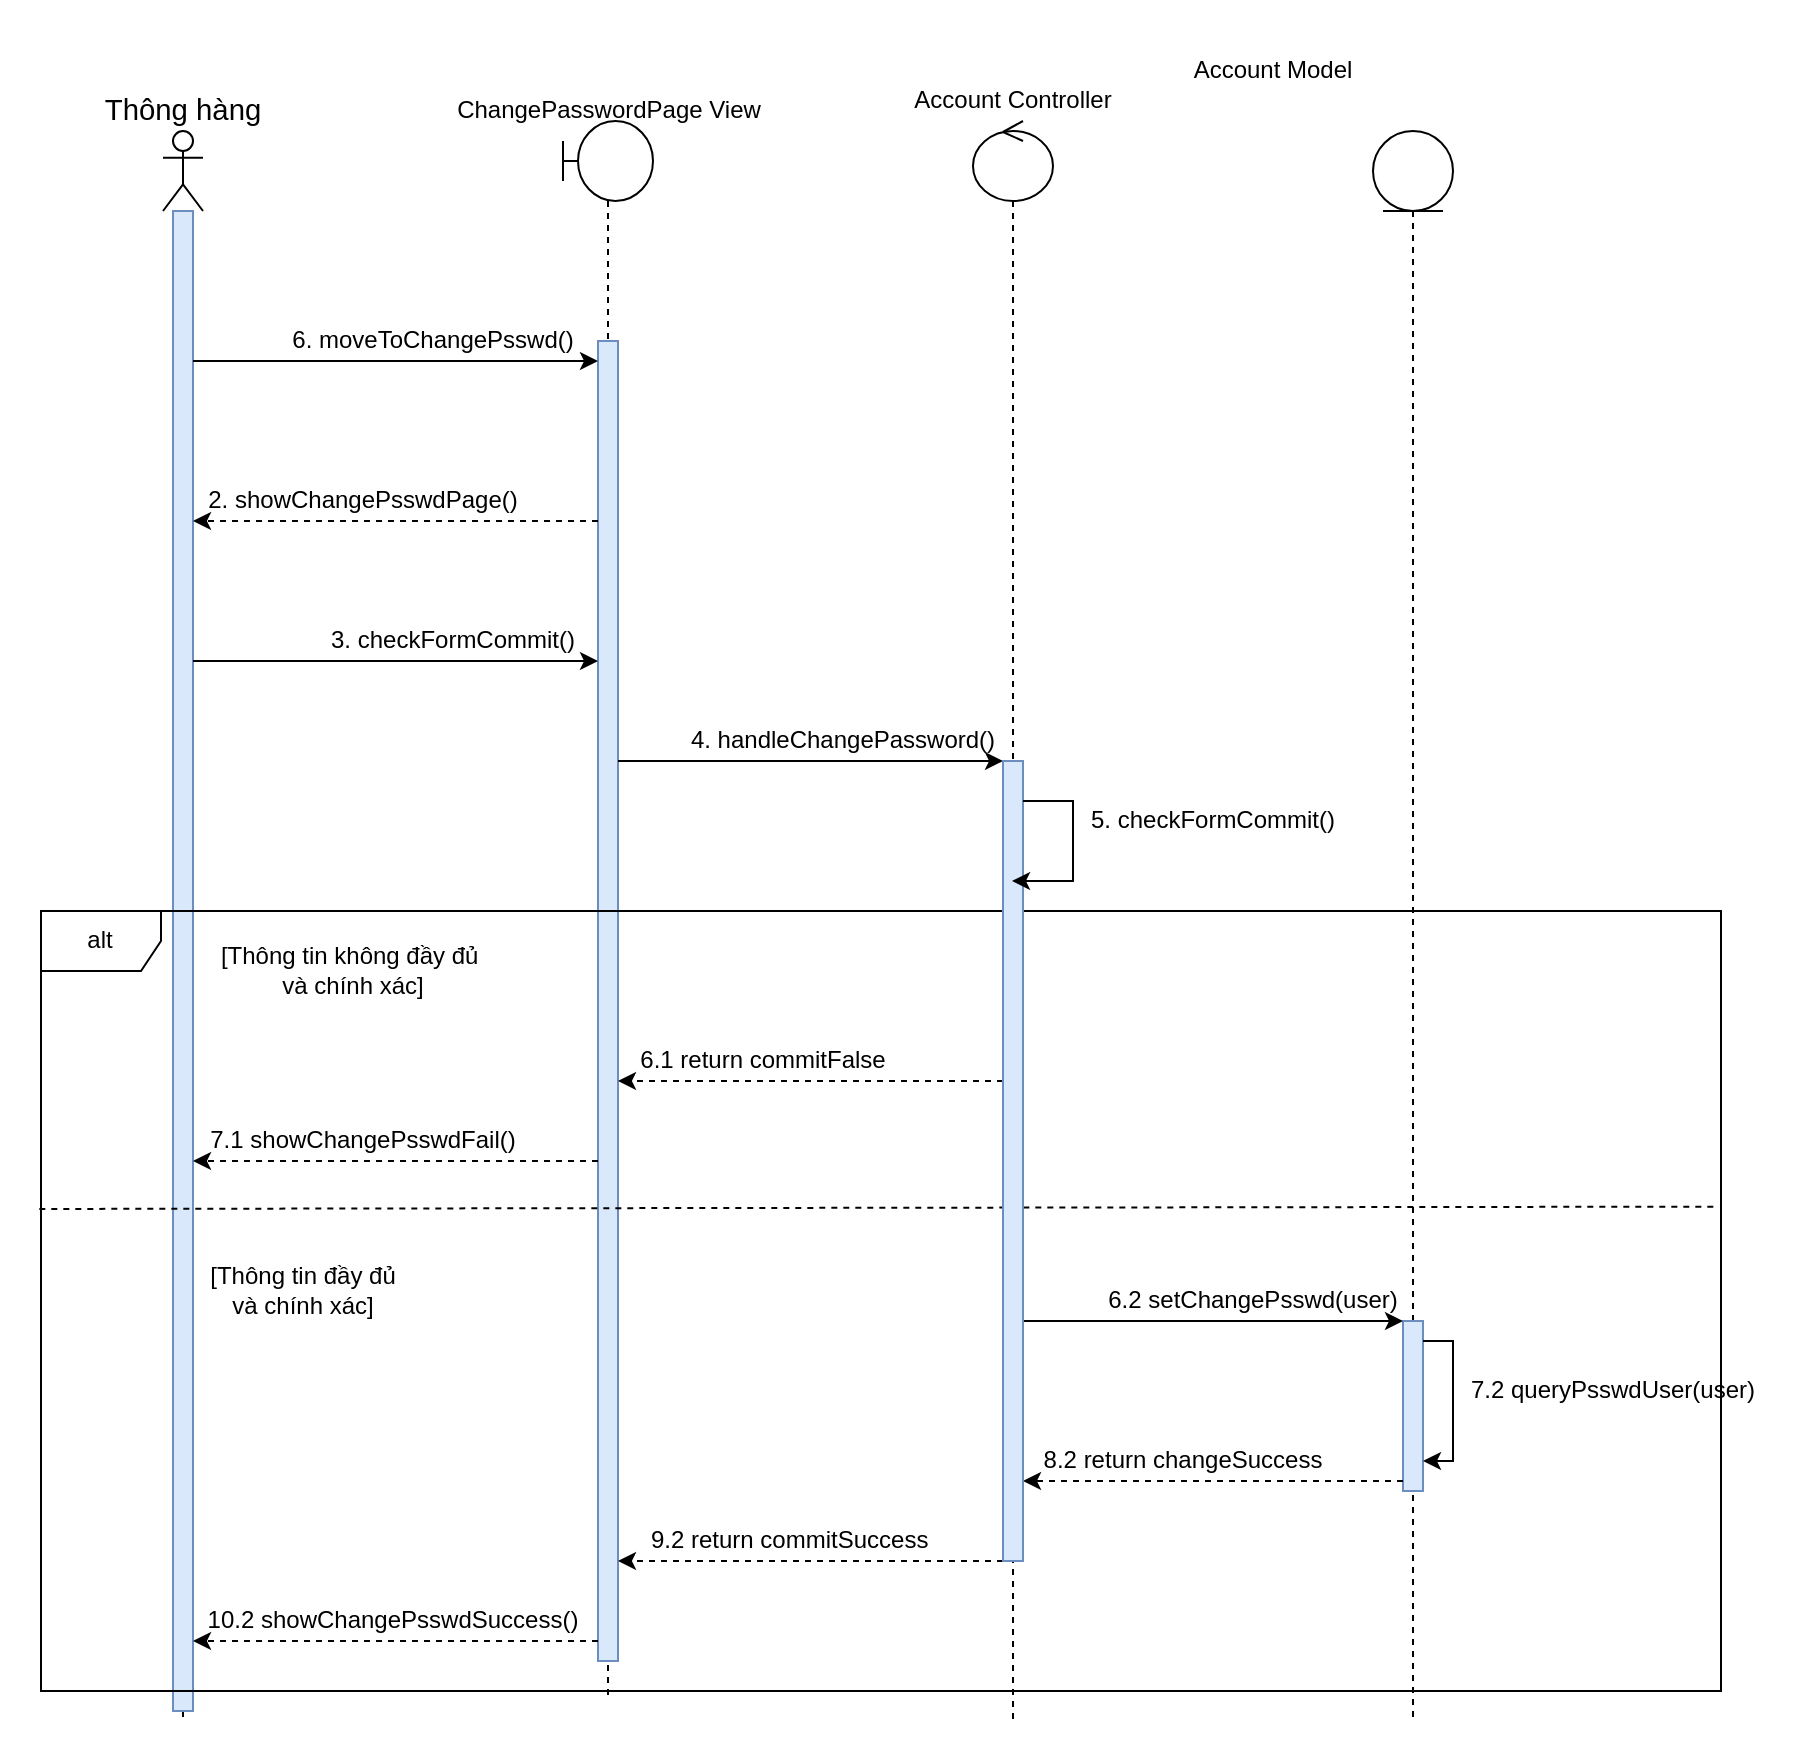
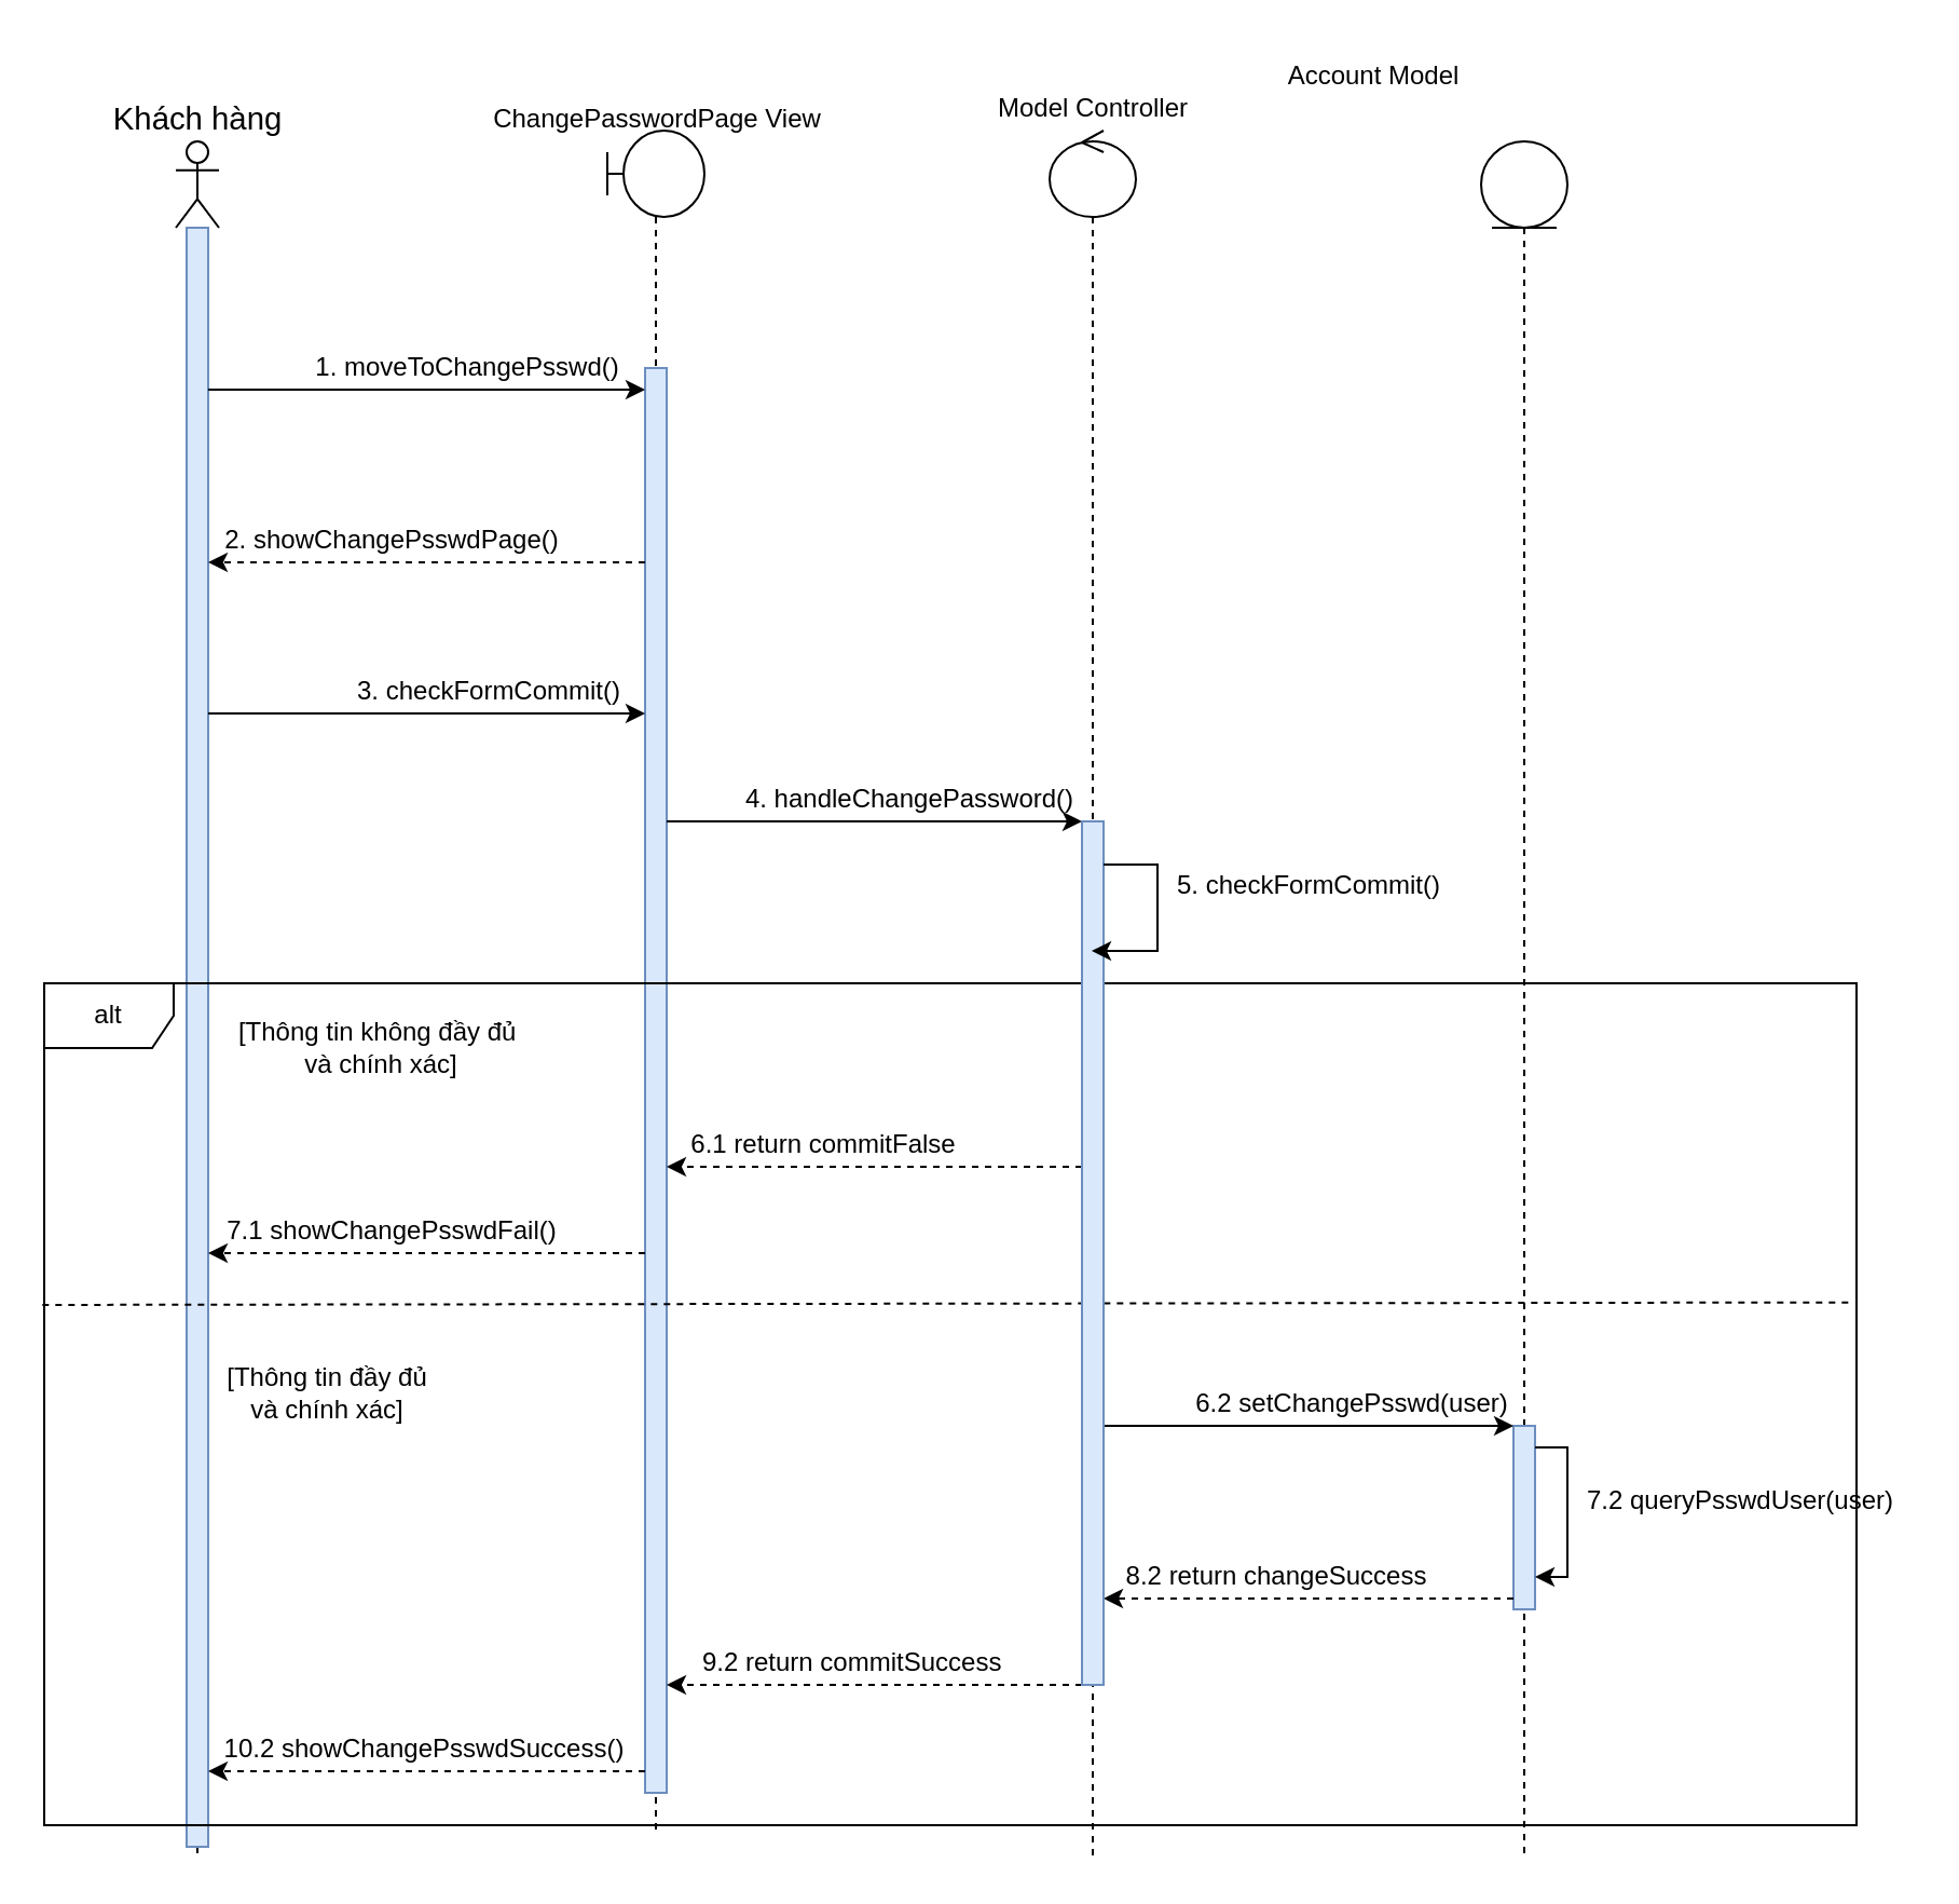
- <mxCell id="9" value="Account&amp;nbsp;Controller" style="text;html=1;align=center;verticalAlign=middle;resizable=0;points=[];autosize=1;strokeColor=none;fillColor=none;" parent="1" vertex="1"><mxGeometry x="446" y="35" width="120" height="30" as="geometry" /></mxCell>
+ <mxCell id="9" value="Model&amp;nbsp;Controller" style="text;html=1;align=center;verticalAlign=middle;resizable=0;points=[];autosize=1;strokeColor=none;fillColor=none;" parent="1" vertex="1"><mxGeometry x="446" y="35" width="120" height="30" as="geometry" /></mxCell>
- <mxCell id="4" value="&lt;span style=&quot;font-family: Calibri, sans-serif; font-size: 14.667px;&quot;&gt;Thông hàng&lt;/span&gt;" style="text;html=1;align=center;verticalAlign=middle;resizable=0;points=[];autosize=1;strokeColor=none;fillColor=none;" parent="1" vertex="1"><mxGeometry x="46" y="40" width="90" height="30" as="geometry" /></mxCell>
+ <mxCell id="4" value="&lt;span style=&quot;font-family: Calibri, sans-serif; font-size: 14.667px;&quot;&gt;Khách hàng&lt;/span&gt;" style="text;html=1;align=center;verticalAlign=middle;resizable=0;points=[];autosize=1;strokeColor=none;fillColor=none;" parent="1" vertex="1"><mxGeometry x="46" y="40" width="90" height="30" as="geometry" /></mxCell>
- <mxCell id="15" value="6. moveToChangePsswd()" style="text;html=1;align=center;verticalAlign=middle;resizable=0;points=[];autosize=1;strokeColor=none;fillColor=none;" parent="1" vertex="1"><mxGeometry x="136" y="160" width="160" height="20" as="geometry" /></mxCell>
+ <mxCell id="15" value="1. moveToChangePsswd()" style="text;html=1;align=center;verticalAlign=middle;resizable=0;points=[];autosize=1;strokeColor=none;fillColor=none;" parent="1" vertex="1"><mxGeometry x="136" y="160" width="160" height="20" as="geometry" /></mxCell>
